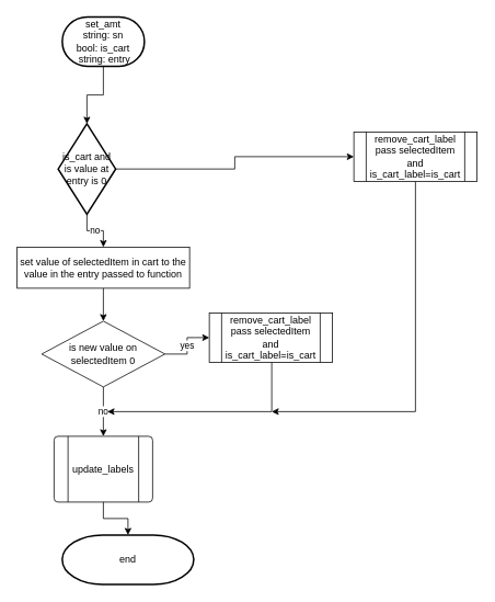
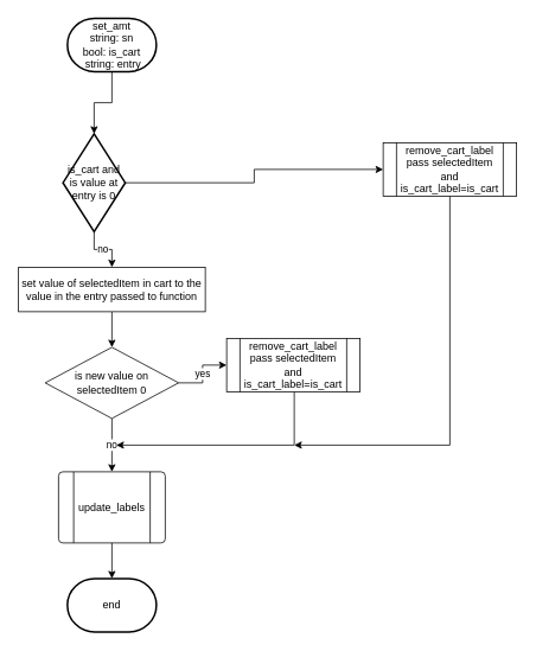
- <mxCell id="6" value="end" style="strokeWidth=2;html=1;shape=mxgraph.flowchart.terminator;whiteSpace=wrap;" parent="1" vertex="1"><mxGeometry x="75" y="650" width="160" height="60" as="geometry" /></mxCell>
+ <mxCell id="6" value="end" style="strokeWidth=2;html=1;shape=mxgraph.flowchart.terminator;whiteSpace=wrap;" parent="1" vertex="1"><mxGeometry x="75" y="650" width="100" height="60" as="geometry" /></mxCell>
